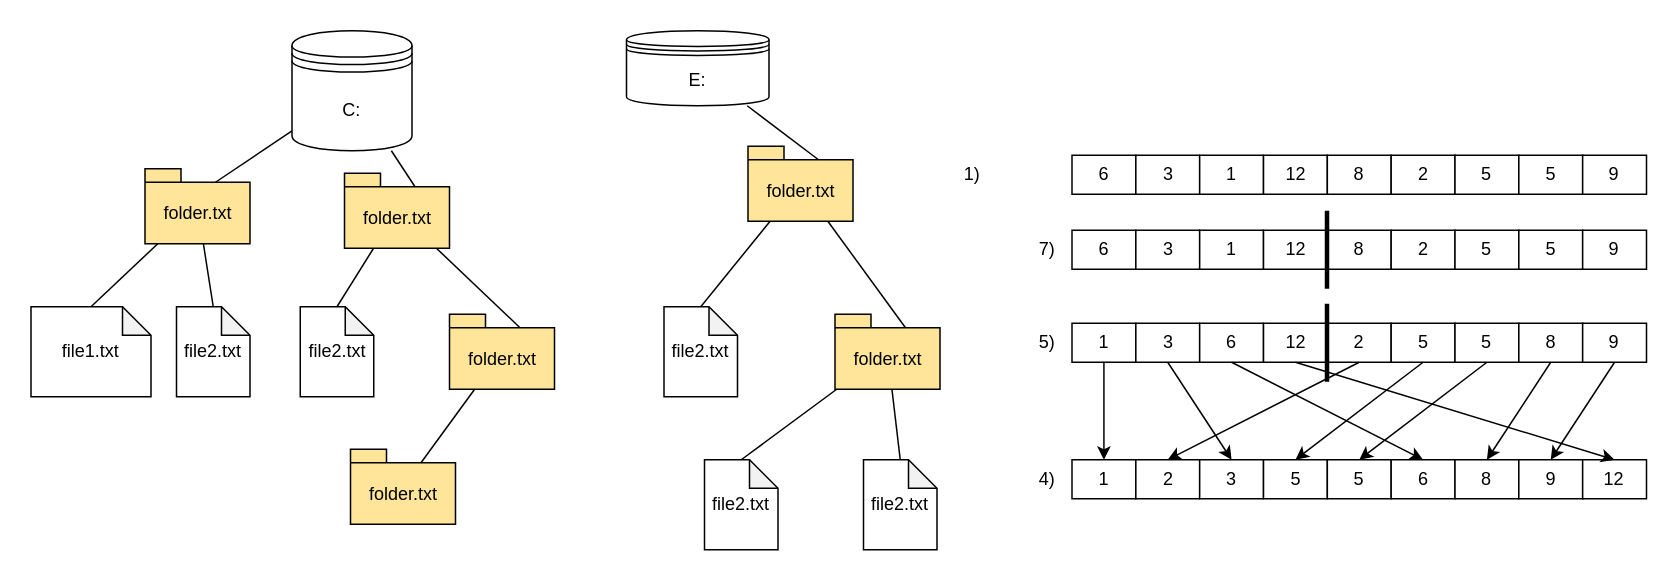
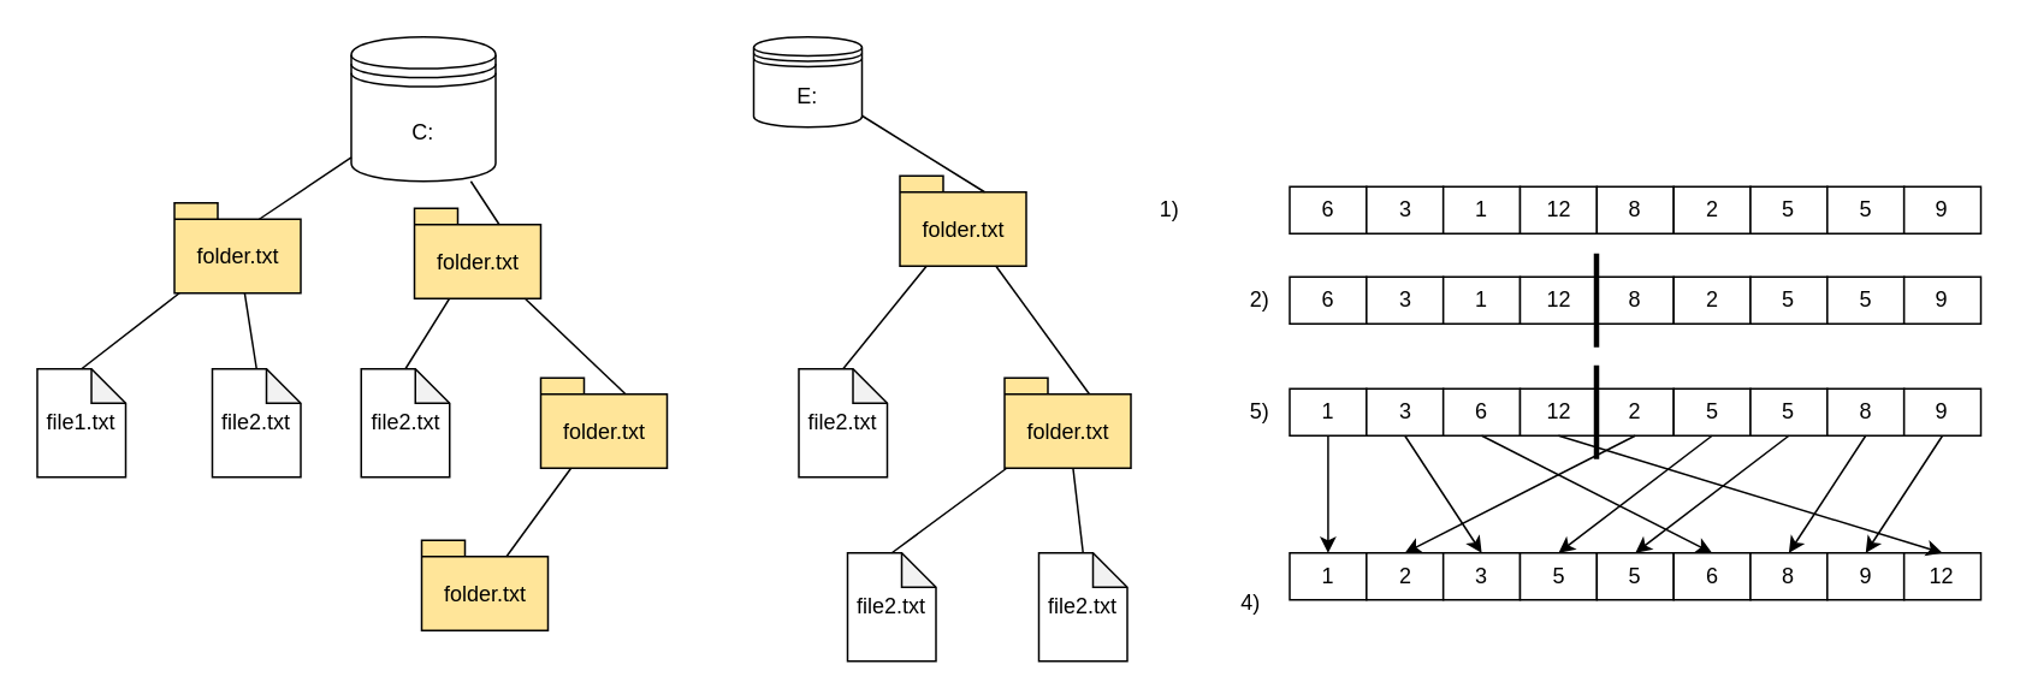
- <mxCell id="4" value="E:" style="shape=datastore;whiteSpace=wrap;html=1;" parent="1" vertex="1"><mxGeometry x="417" y="20" width="95" height="50" as="geometry" /></mxCell>
+ <mxCell id="4" value="E:" style="shape=datastore;whiteSpace=wrap;html=1;" parent="1" vertex="1"><mxGeometry x="417" y="20" width="60" height="50" as="geometry" /></mxCell>
- <mxCell id="50" value="7)" style="text;html=1;strokeColor=none;fillColor=none;align=right;verticalAlign=middle;whiteSpace=wrap;rounded=0;" vertex="1" parent="1"><mxGeometry x="682" y="151" width="23" height="30" as="geometry" /></mxCell>
+ <mxCell id="50" value="2)" style="text;html=1;strokeColor=none;fillColor=none;align=right;verticalAlign=middle;whiteSpace=wrap;rounded=0;" vertex="1" parent="1"><mxGeometry x="682" y="151" width="23" height="30" as="geometry" /></mxCell>
- <mxCell id="5" value="file1.txt" style="shape=note;whiteSpace=wrap;html=1;backgroundOutline=1;darkOpacity=0.05;size=19;" parent="1" vertex="1"><mxGeometry x="20" y="204" width="80" height="60" as="geometry" /></mxCell>
+ <mxCell id="5" value="file1.txt" style="shape=note;whiteSpace=wrap;html=1;backgroundOutline=1;darkOpacity=0.05;size=19;" parent="1" vertex="1"><mxGeometry x="20" y="204" width="49" height="60" as="geometry" /></mxCell>
- <mxCell id="73" value="4)" style="text;html=1;strokeColor=none;fillColor=none;align=right;verticalAlign=middle;whiteSpace=wrap;rounded=0;" vertex="1" parent="1"><mxGeometry x="682" y="304" width="23" height="30" as="geometry" /></mxCell>
+ <mxCell id="73" value="4)" style="text;html=1;strokeColor=none;fillColor=none;align=right;verticalAlign=middle;whiteSpace=wrap;rounded=0;" vertex="1" parent="1"><mxGeometry x="677" y="319" width="23" height="30" as="geometry" /></mxCell>
